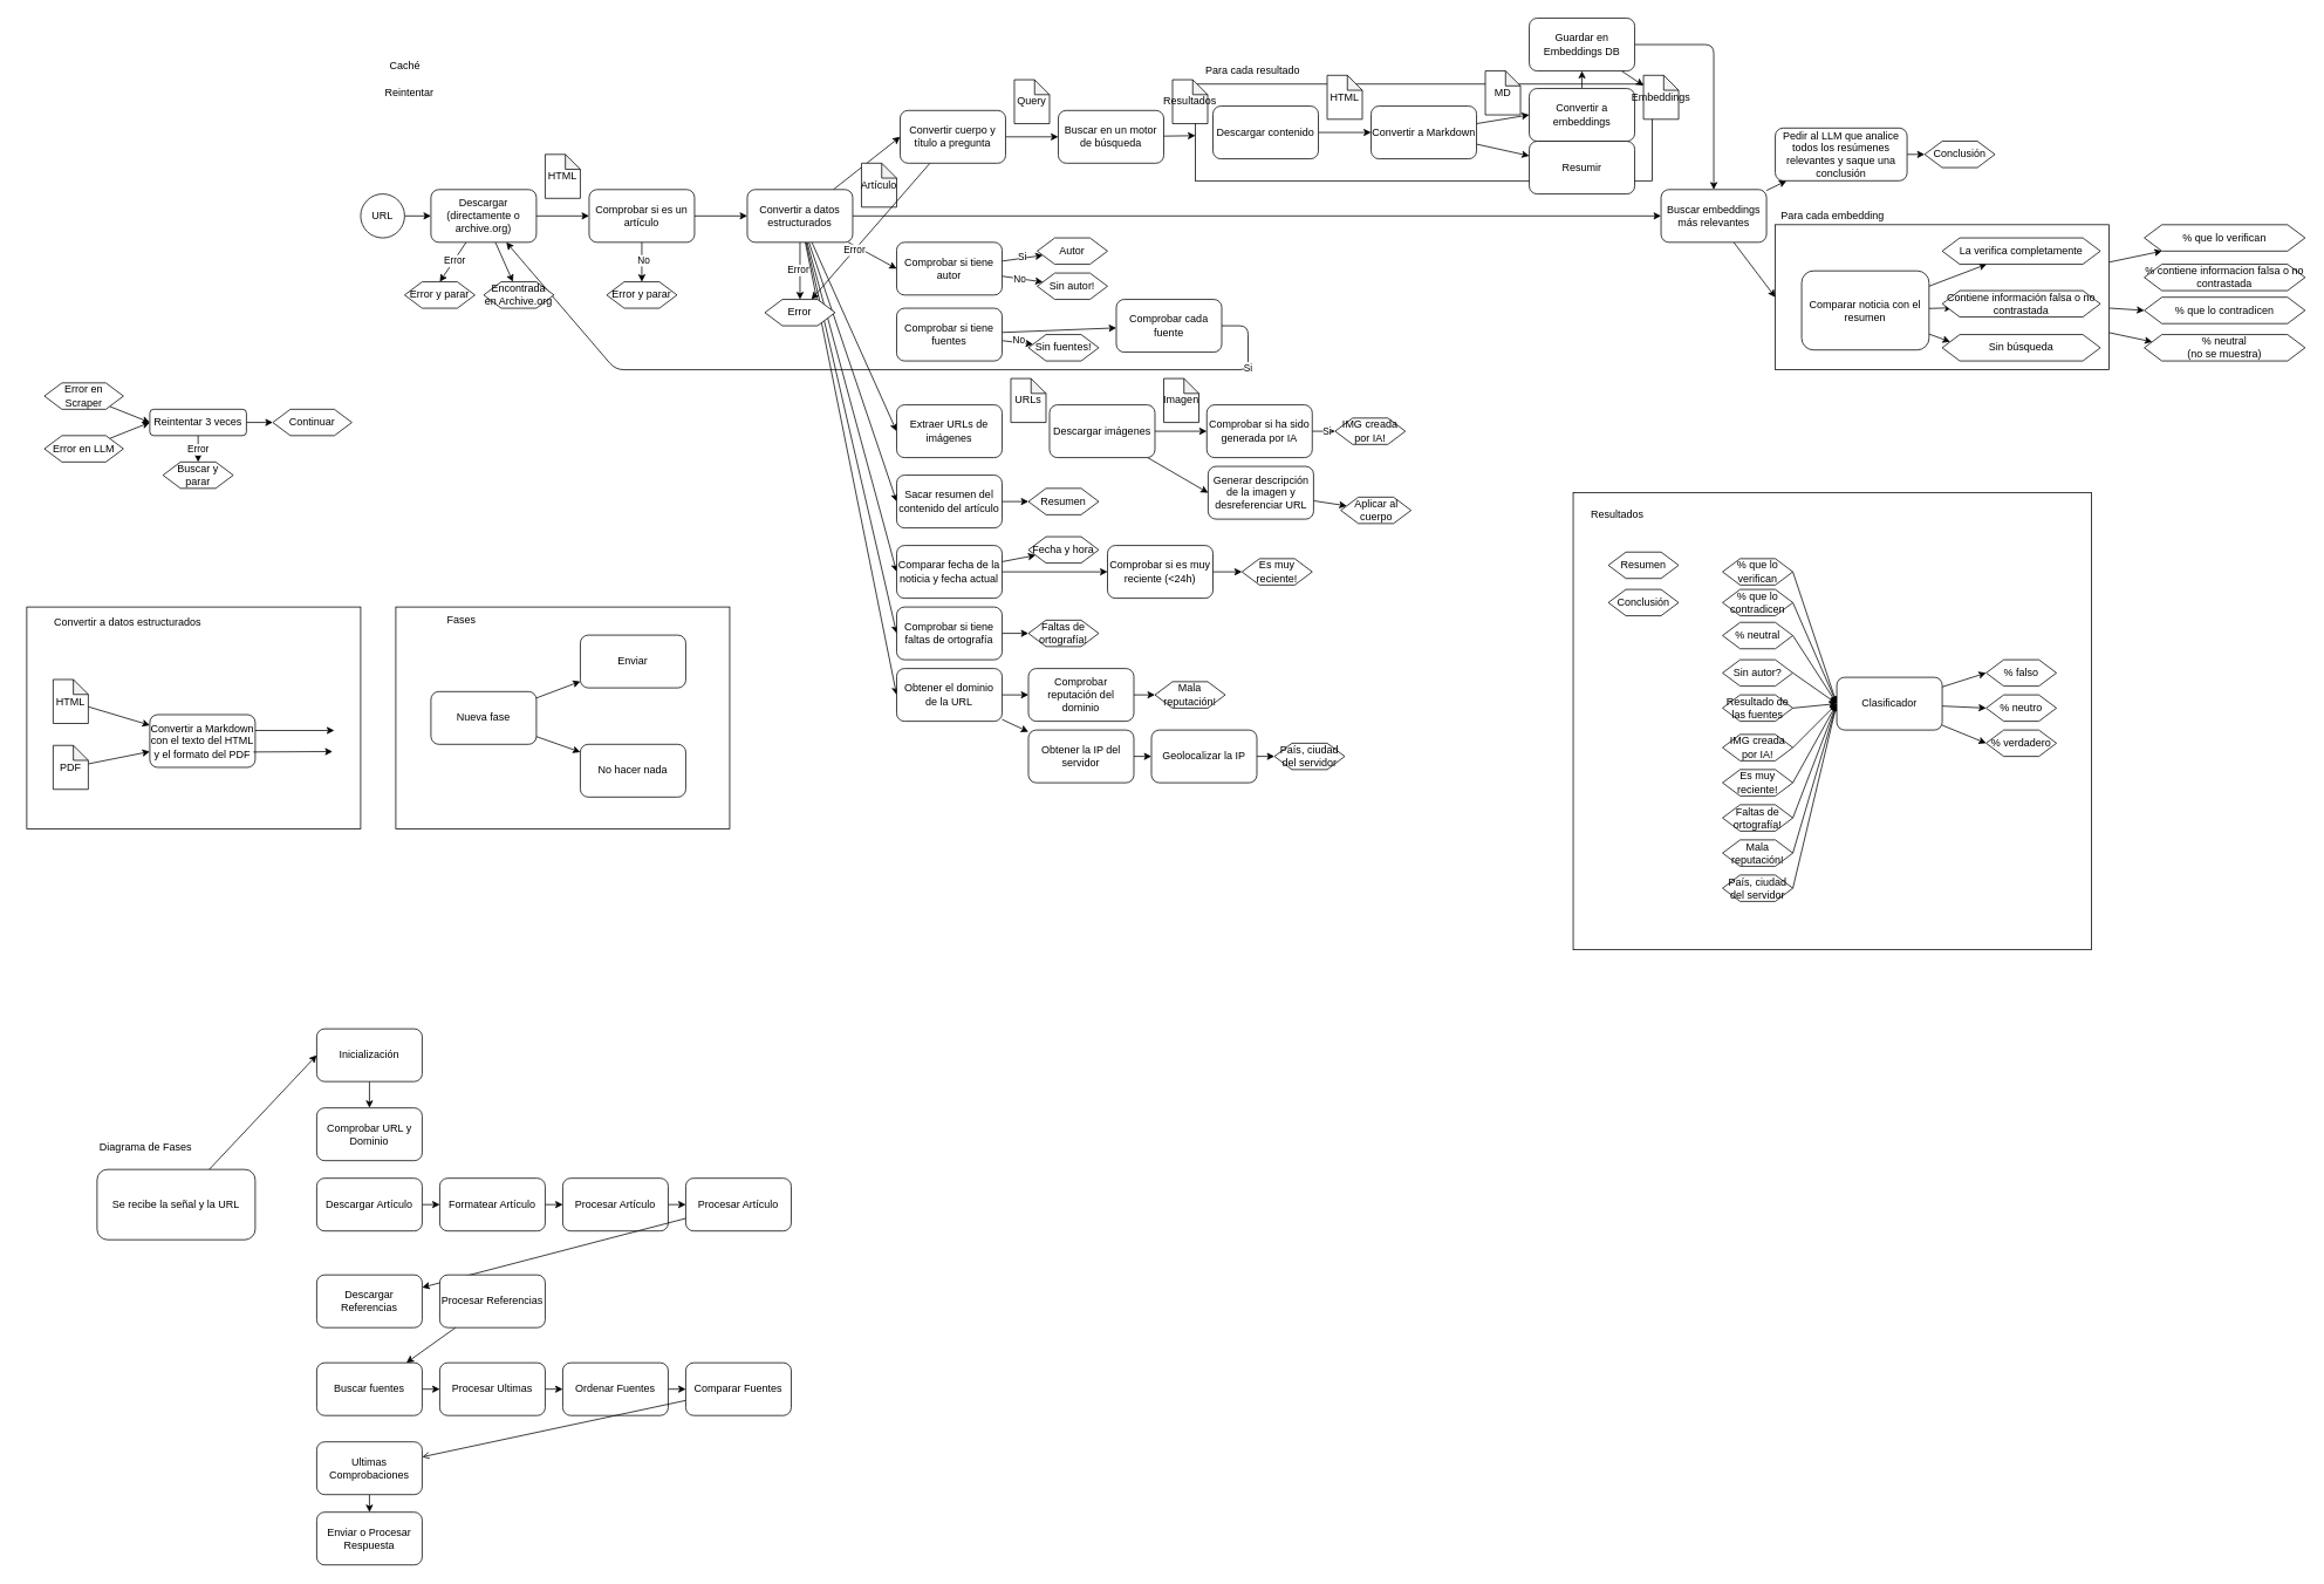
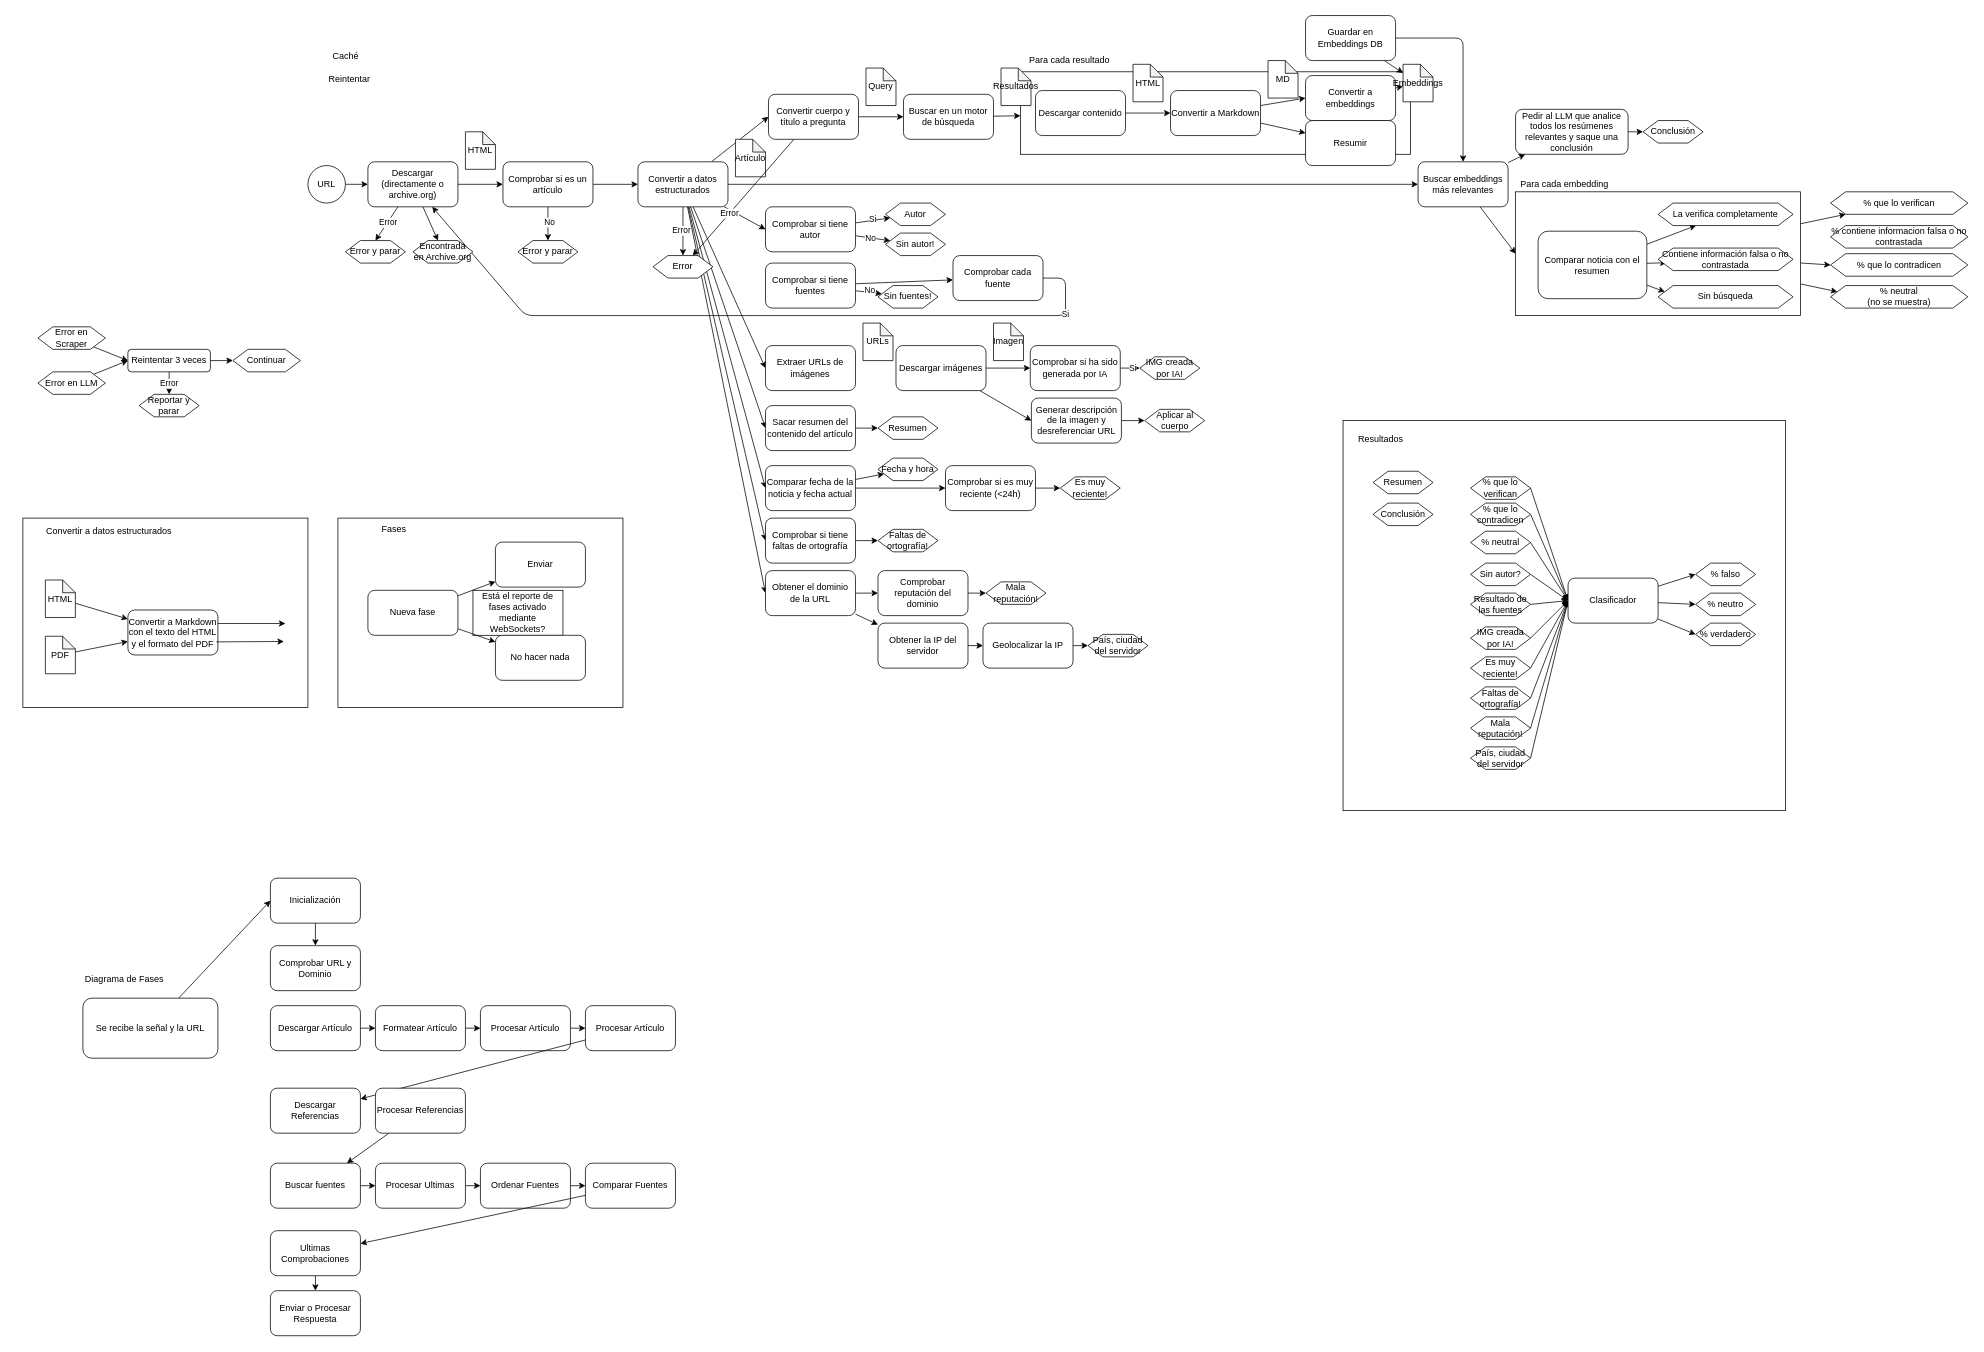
- <mxCell id="54" style="edgeStyle=none;html=1;entryX=0.5;entryY=1;entryDx=0;entryDy=0;" parent="1" source="55" target="66" edge="1"><mxGeometry relative="1" as="geometry" /></mxCell>
+ <mxCell id="54" style="edgeStyle=none;html=1;" parent="1" source="55" target="56" edge="1"><mxGeometry relative="1" as="geometry" /></mxCell>
- <mxCell id="47" value="Buscar y parar" style="shape=hexagon;perimeter=hexagonPerimeter2;whiteSpace=wrap;html=1;fixedSize=1;" parent="1" vertex="1"><mxGeometry x="185" y="525" width="80" height="30" as="geometry" /></mxCell>
+ <mxCell id="47" value="Reportar y parar" style="shape=hexagon;perimeter=hexagonPerimeter2;whiteSpace=wrap;html=1;fixedSize=1;" parent="1" vertex="1"><mxGeometry x="185" y="525" width="80" height="30" as="geometry" /></mxCell>
- <mxCell id="167" value="Aplicar al cuerpo" style="shape=hexagon;perimeter=hexagonPerimeter2;whiteSpace=wrap;html=1;fixedSize=1;" parent="1" vertex="1"><mxGeometry x="1525.5" y="565" width="80" height="30" as="geometry" /></mxCell>
+ <mxCell id="167" value="Aplicar al cuerpo" style="shape=hexagon;perimeter=hexagonPerimeter2;whiteSpace=wrap;html=1;fixedSize=1;" parent="1" vertex="1"><mxGeometry x="1525.5" y="545" width="80" height="30" as="geometry" /></mxCell>
+ <mxCell id="182" value="Está el reporte de fases activado mediante WebSockets?" style="whiteSpace=wrap;html=1;" parent="1" vertex="1"><mxGeometry x="630" y="786.25" width="120" height="60" as="geometry" /></mxCell>
- <mxCell id="210" style="edgeStyle=none;html=1;endArrow=open;" edge="1" parent="1" source="211" target="213"><mxGeometry relative="1" as="geometry" /></mxCell>
+ <mxCell id="210" style="edgeStyle=none;html=1;" edge="1" parent="1" source="211" target="213"><mxGeometry relative="1" as="geometry" /></mxCell>
